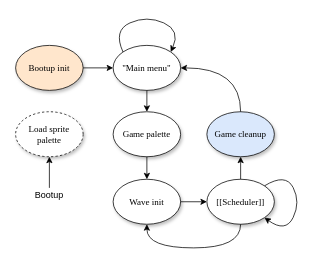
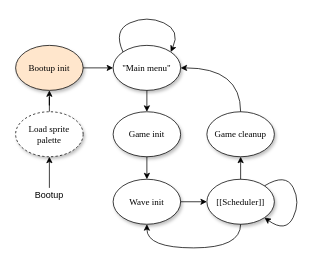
+ <mxCell id="2" value="" style="edgeStyle=orthogonalEdgeStyle;rounded=0;orthogonalLoop=1;jettySize=auto;html=1;" edge="1" parent="1" source="3" target="5"><mxGeometry relative="1" as="geometry" /></mxCell>
- <mxCell id="11" value="Game cleanup" style="ellipse;whiteSpace=wrap;html=1;rounded=0;shadow=1;comic=0;labelBackgroundColor=none;strokeColor=#000000;strokeWidth=1;fillColor=#dae8fc;fontFamily=Verdana;fontSize=12;fontColor=#000000;align=center;" vertex="1" parent="1"><mxGeometry x="275" y="148.5" width="90" height="60" as="geometry" /></mxCell>
+ <mxCell id="11" value="Game cleanup" style="ellipse;whiteSpace=wrap;html=1;rounded=0;shadow=1;comic=0;labelBackgroundColor=none;strokeColor=#000000;strokeWidth=1;fillColor=#FFFFFF;fontFamily=Verdana;fontSize=12;fontColor=#000000;align=center;" vertex="1" parent="1"><mxGeometry x="275" y="148.5" width="90" height="60" as="geometry" /></mxCell>
- <mxCell id="6" value="Game palette" style="ellipse;whiteSpace=wrap;html=1;rounded=0;shadow=1;comic=0;labelBackgroundColor=none;strokeColor=#000000;strokeWidth=1;fillColor=#FFFFFF;fontFamily=Verdana;fontSize=12;fontColor=#000000;align=center;" vertex="1" parent="1"><mxGeometry x="150" y="148.5" width="90" height="60" as="geometry" /></mxCell>
+ <mxCell id="6" value="Game init" style="ellipse;whiteSpace=wrap;html=1;rounded=0;shadow=1;comic=0;labelBackgroundColor=none;strokeColor=#000000;strokeWidth=1;fillColor=#FFFFFF;fontFamily=Verdana;fontSize=12;fontColor=#000000;align=center;" vertex="1" parent="1"><mxGeometry x="150" y="148.5" width="90" height="60" as="geometry" /></mxCell>
